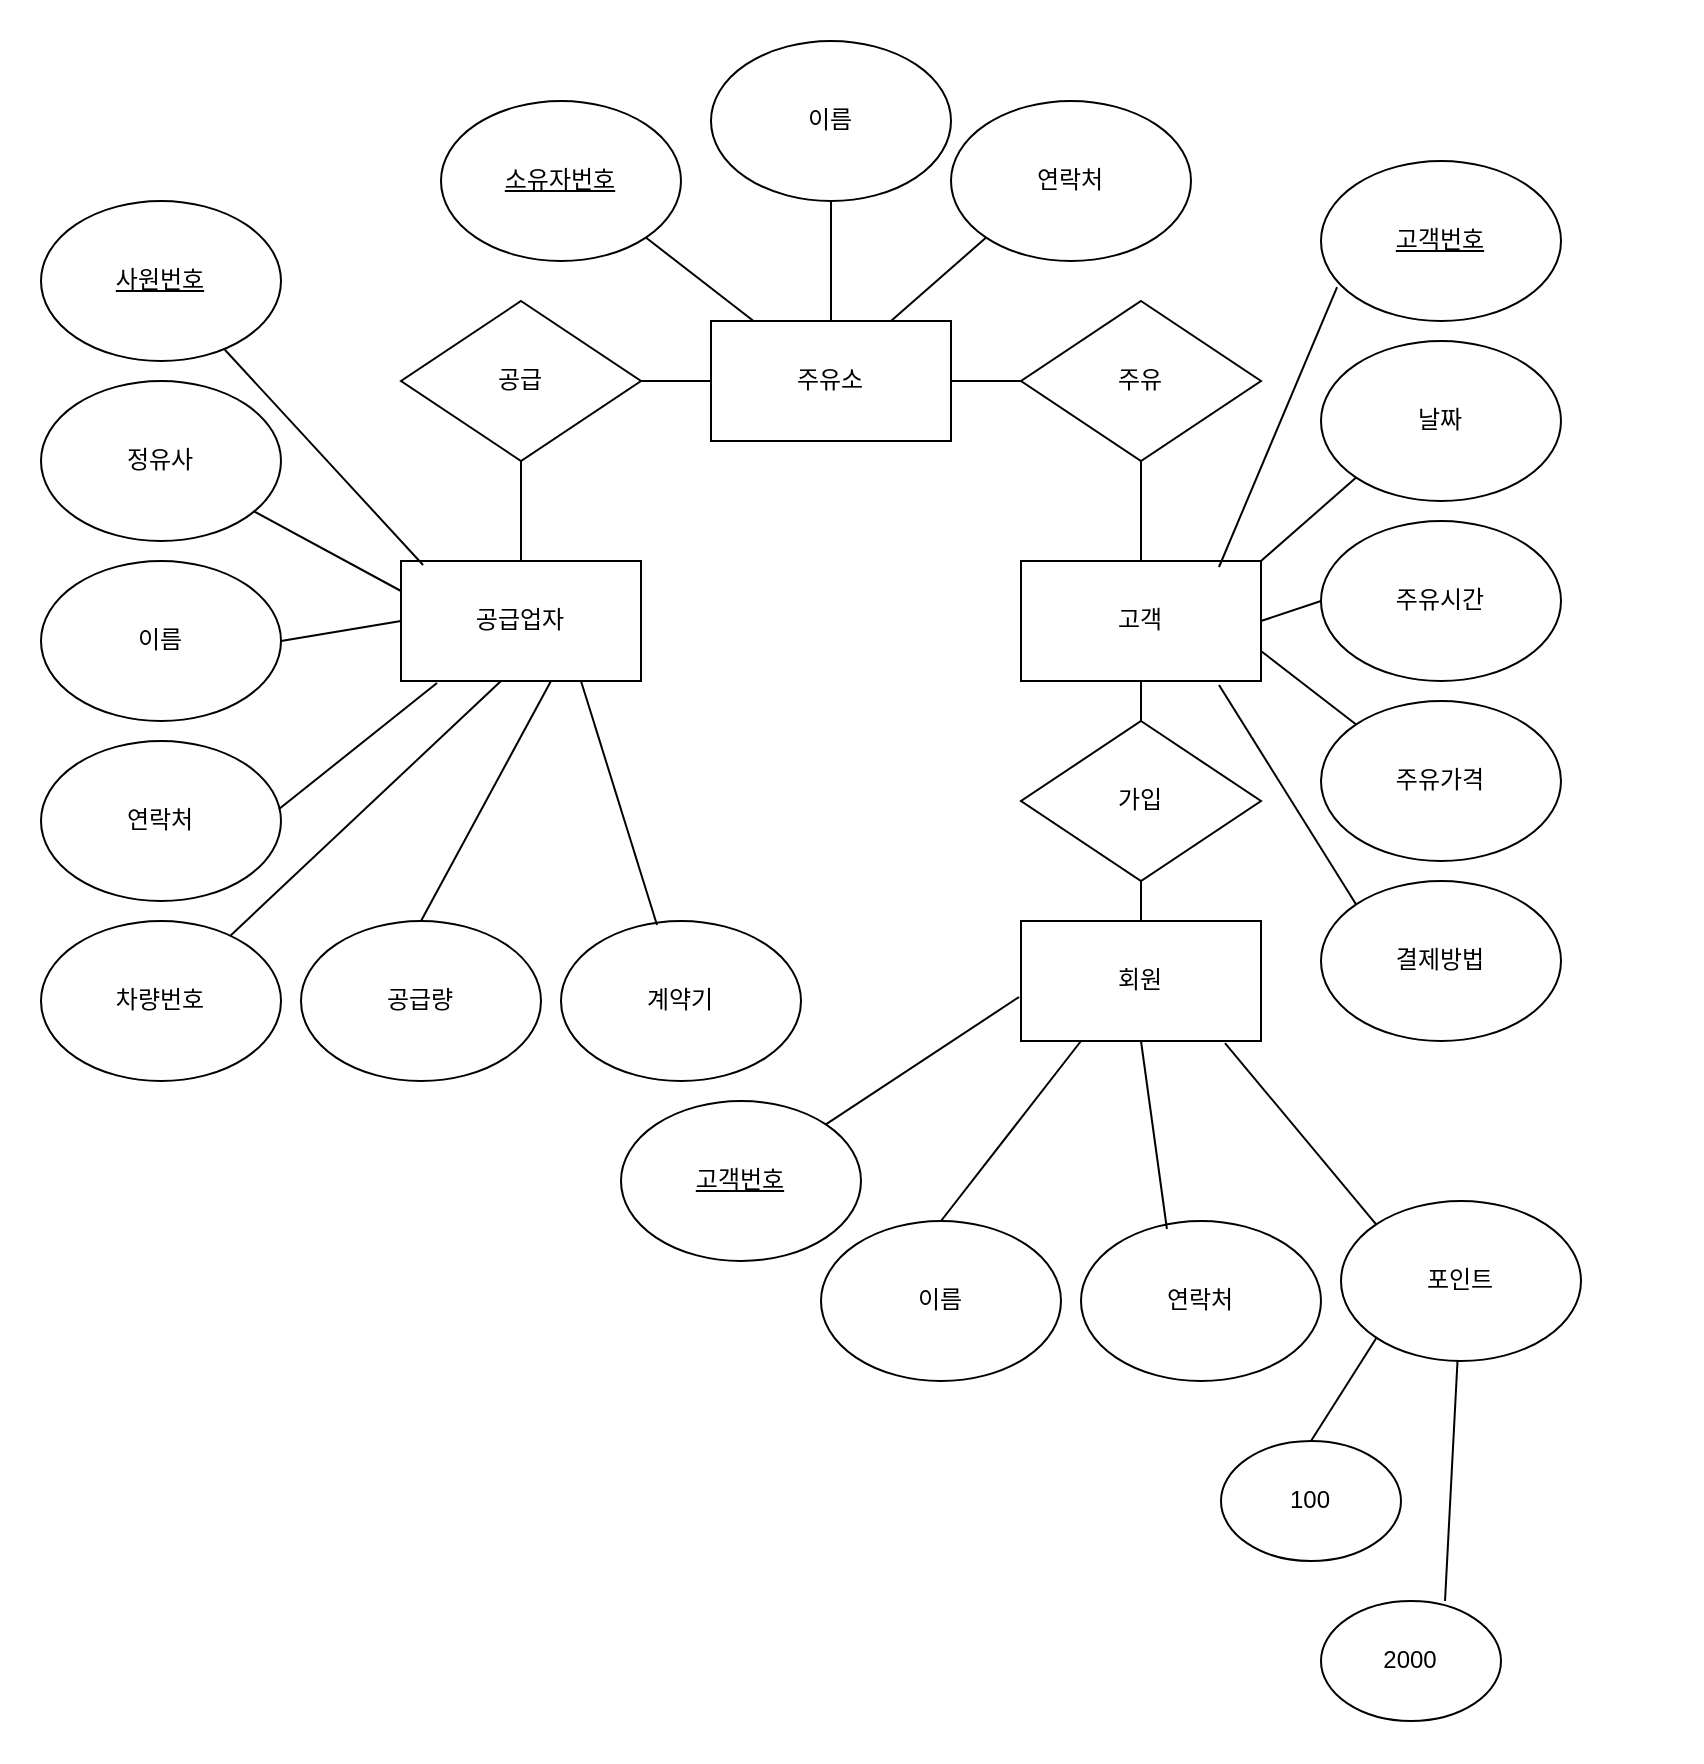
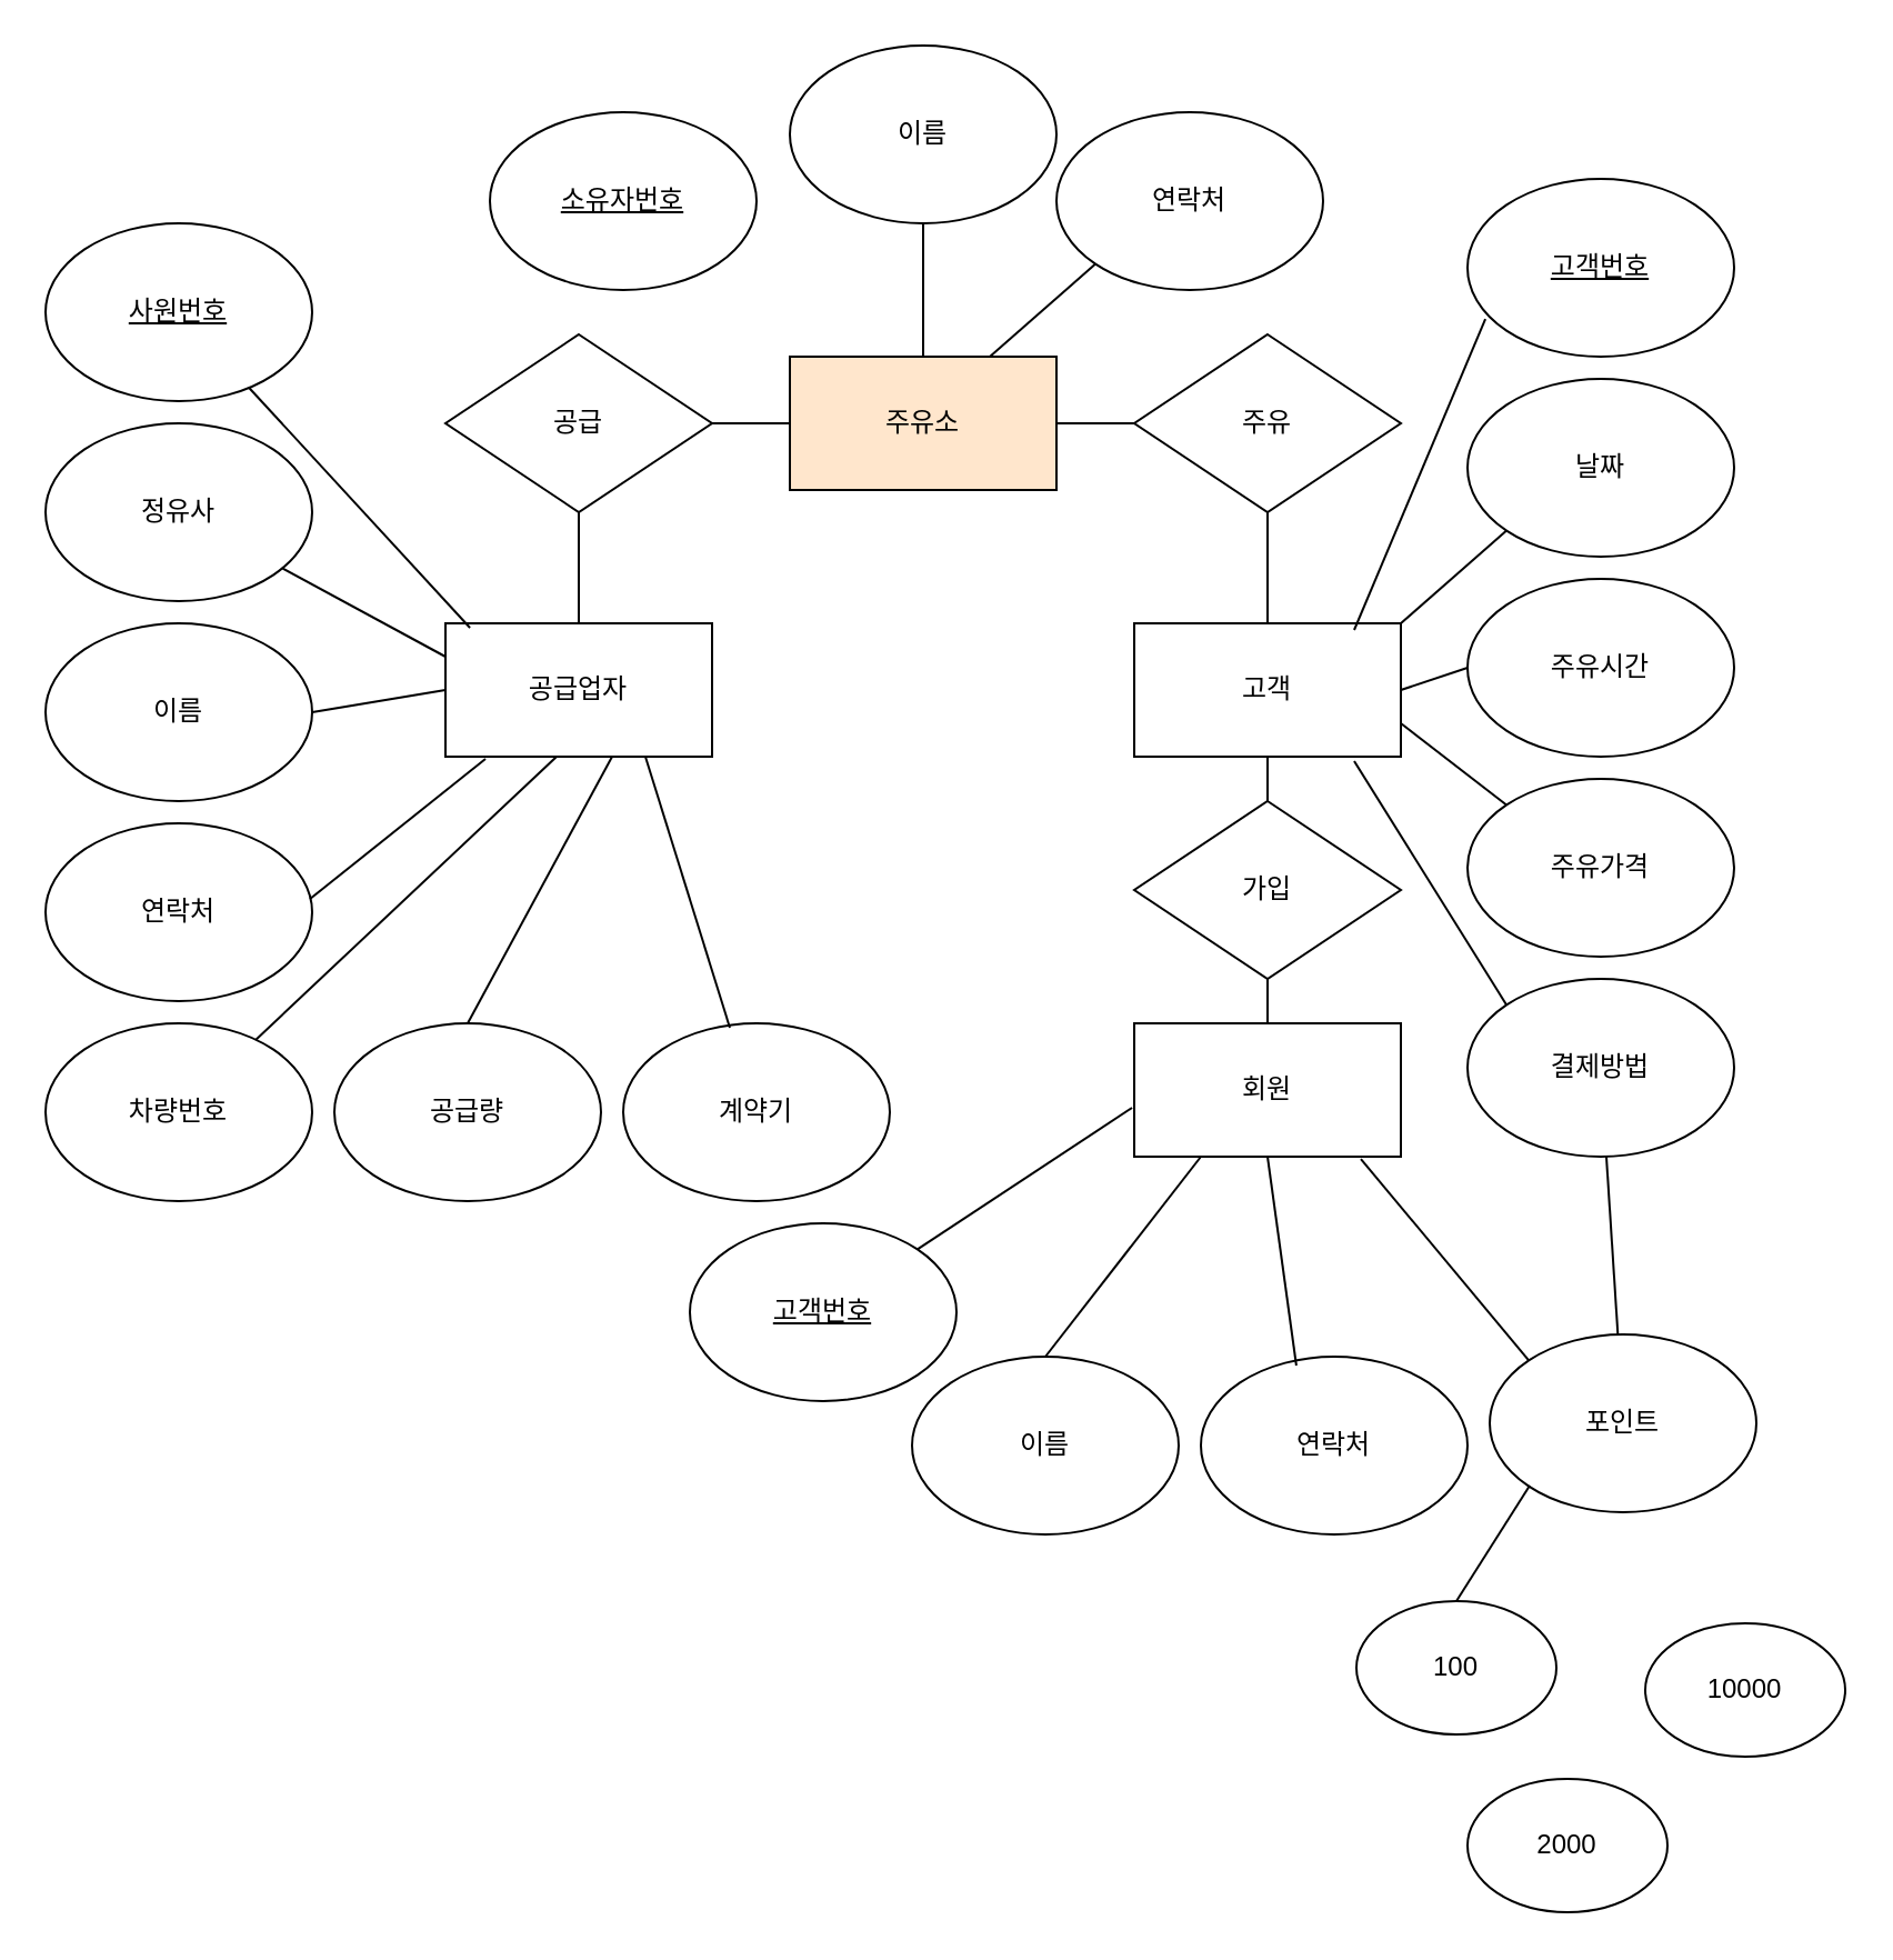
- <mxCell id="17" value="" style="endArrow=none;html=1;rounded=0;entryX=1;entryY=1;entryDx=0;entryDy=0;" edge="1" parent="1" source="2" target="6"><mxGeometry width="50" height="50" relative="1" as="geometry"><mxPoint x="365" y="200" as="sourcePoint" /><mxPoint x="330" y="200" as="targetPoint" /></mxGeometry></mxCell>
- <mxCell id="2" value="주유소" style="rounded=0;whiteSpace=wrap;html=1;" vertex="1" parent="1"><mxGeometry x="355" y="160" width="120" height="60" as="geometry" /></mxCell>
+ <mxCell id="2" value="주유소" style="rounded=0;whiteSpace=wrap;html=1;fillColor=#ffe6cc;" vertex="1" parent="1"><mxGeometry x="355" y="160" width="120" height="60" as="geometry" /></mxCell>
- <mxCell id="56" value="" style="endArrow=none;html=1;rounded=0;entryX=0.689;entryY=0;entryDx=0;entryDy=0;entryPerimeter=0;" edge="1" parent="1" source="44" target="53"><mxGeometry width="50" height="50" relative="1" as="geometry"><mxPoint x="698" y="678" as="sourcePoint" /><mxPoint x="665" y="730" as="targetPoint" /></mxGeometry></mxCell>
+ <mxCell id="56" value="" style="endArrow=none;html=1;rounded=0;" edge="1" parent="1" source="44" target="33"><mxGeometry width="50" height="50" relative="1" as="geometry"><mxPoint x="698" y="678" as="sourcePoint" /><mxPoint x="665" y="730" as="targetPoint" /></mxGeometry></mxCell>
+ <mxCell id="54" value="10000" style="ellipse;whiteSpace=wrap;html=1;" vertex="1" parent="1"><mxGeometry x="740" y="730" width="90" height="60" as="geometry" /></mxCell>
